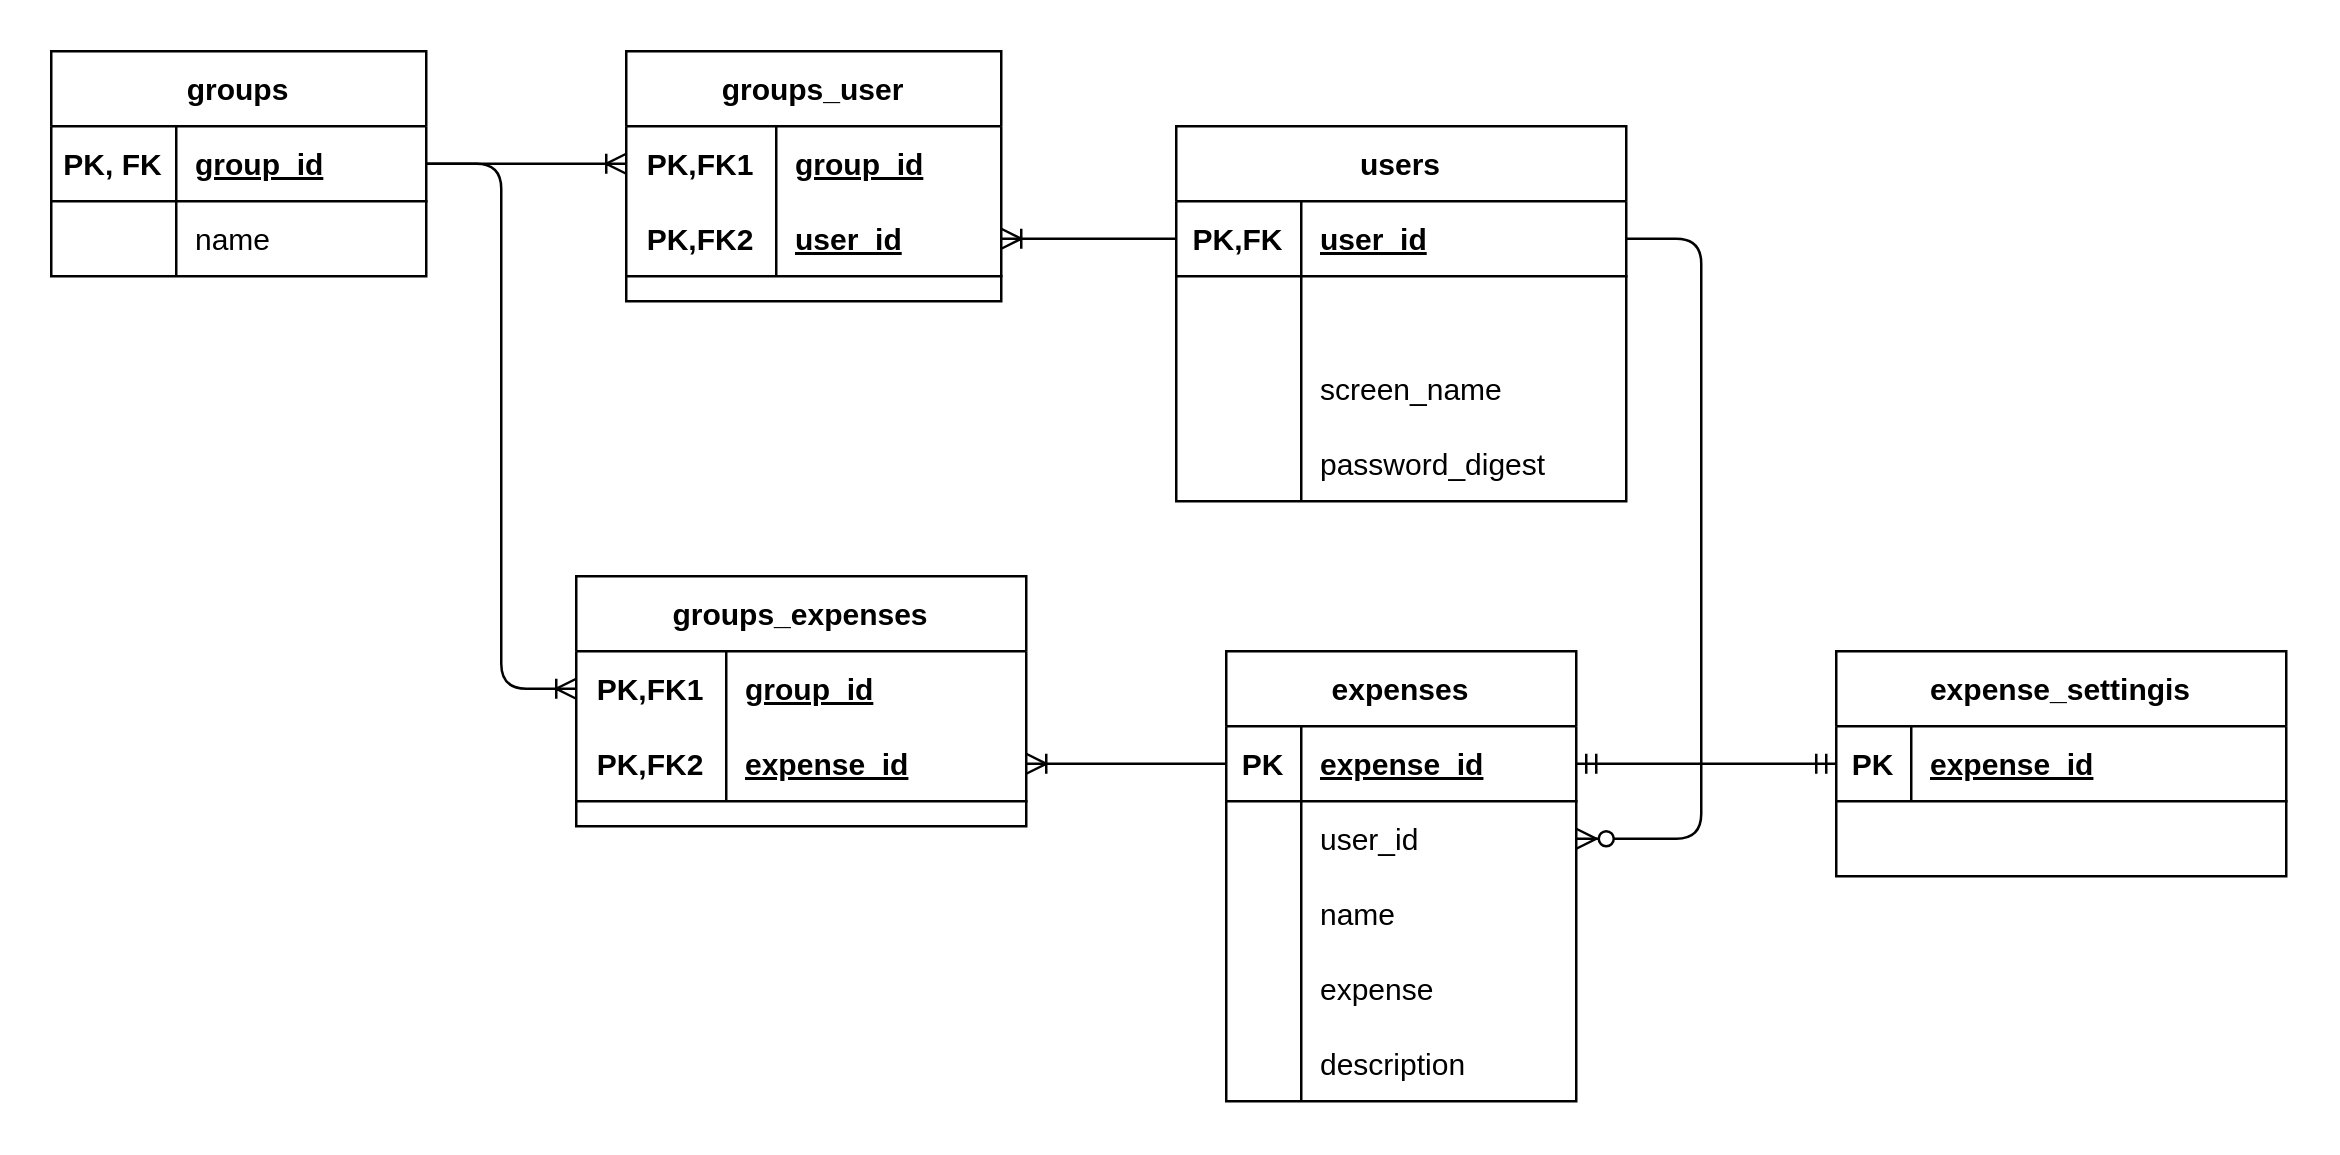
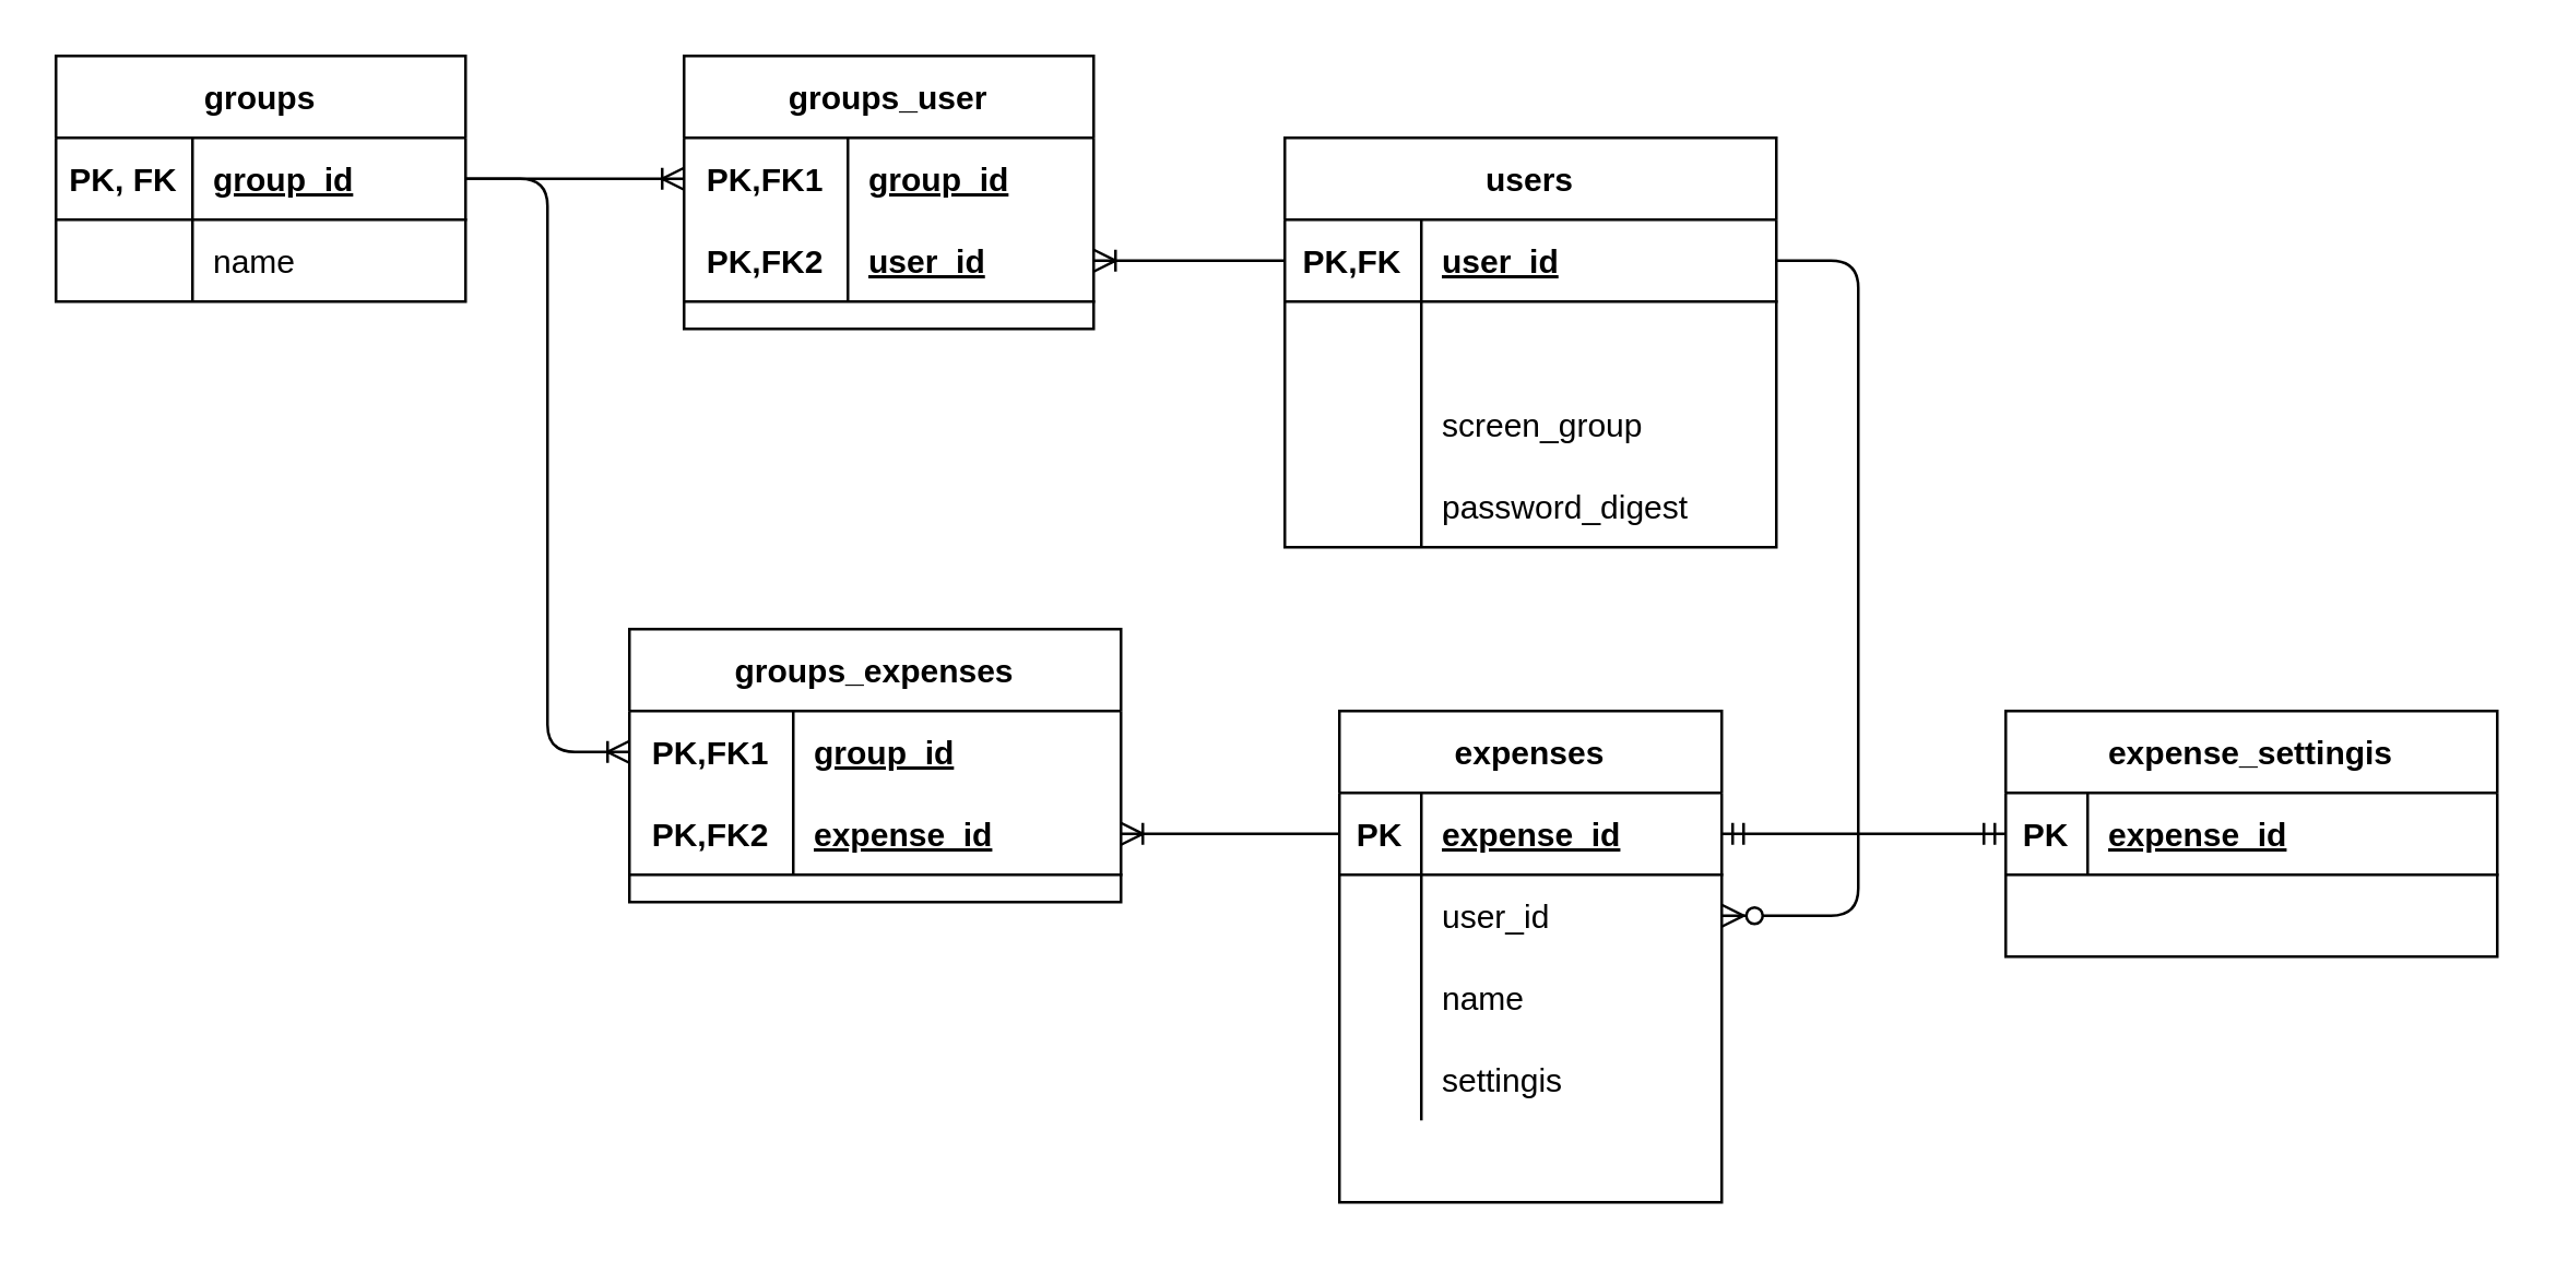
- <mxCell id="46" value="screen_name" style="shape=partialRectangle;connectable=0;fillColor=none;top=0;left=0;bottom=0;right=0;align=left;spacingLeft=6;overflow=hidden;" parent="44" vertex="1"><mxGeometry x="50" width="130" height="30" as="geometry" /></mxCell>
+ <mxCell id="46" value="screen_group" style="shape=partialRectangle;connectable=0;fillColor=none;top=0;left=0;bottom=0;right=0;align=left;spacingLeft=6;overflow=hidden;" parent="44" vertex="1"><mxGeometry x="50" width="130" height="30" as="geometry" /></mxCell>
- <mxCell id="34" value="expense" style="shape=partialRectangle;connectable=0;fillColor=none;top=0;left=0;bottom=0;right=0;align=left;spacingLeft=6;overflow=hidden;" parent="32" vertex="1"><mxGeometry x="30" width="110" height="30" as="geometry" /></mxCell>
+ <mxCell id="34" value="settingis" style="shape=partialRectangle;connectable=0;fillColor=none;top=0;left=0;bottom=0;right=0;align=left;spacingLeft=6;overflow=hidden;" parent="32" vertex="1"><mxGeometry x="30" width="110" height="30" as="geometry" /></mxCell>
- <mxCell id="37" value="description" style="shape=partialRectangle;connectable=0;fillColor=none;top=0;left=0;bottom=0;right=0;align=left;spacingLeft=6;overflow=hidden;" parent="35" vertex="1"><mxGeometry x="30" width="110" height="30" as="geometry" /></mxCell>
